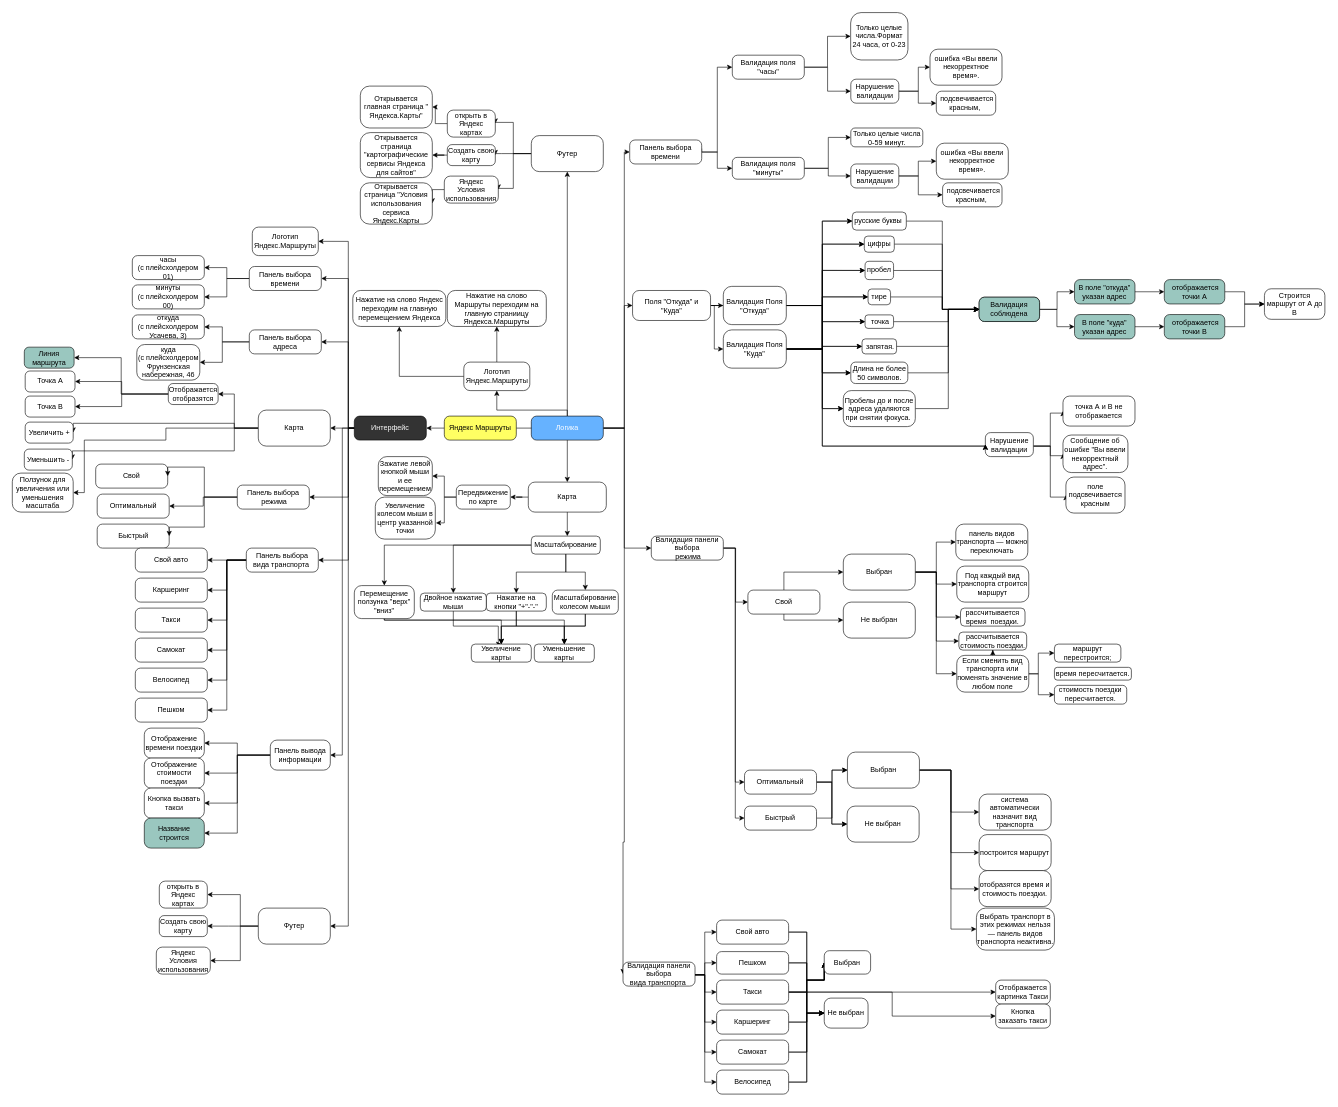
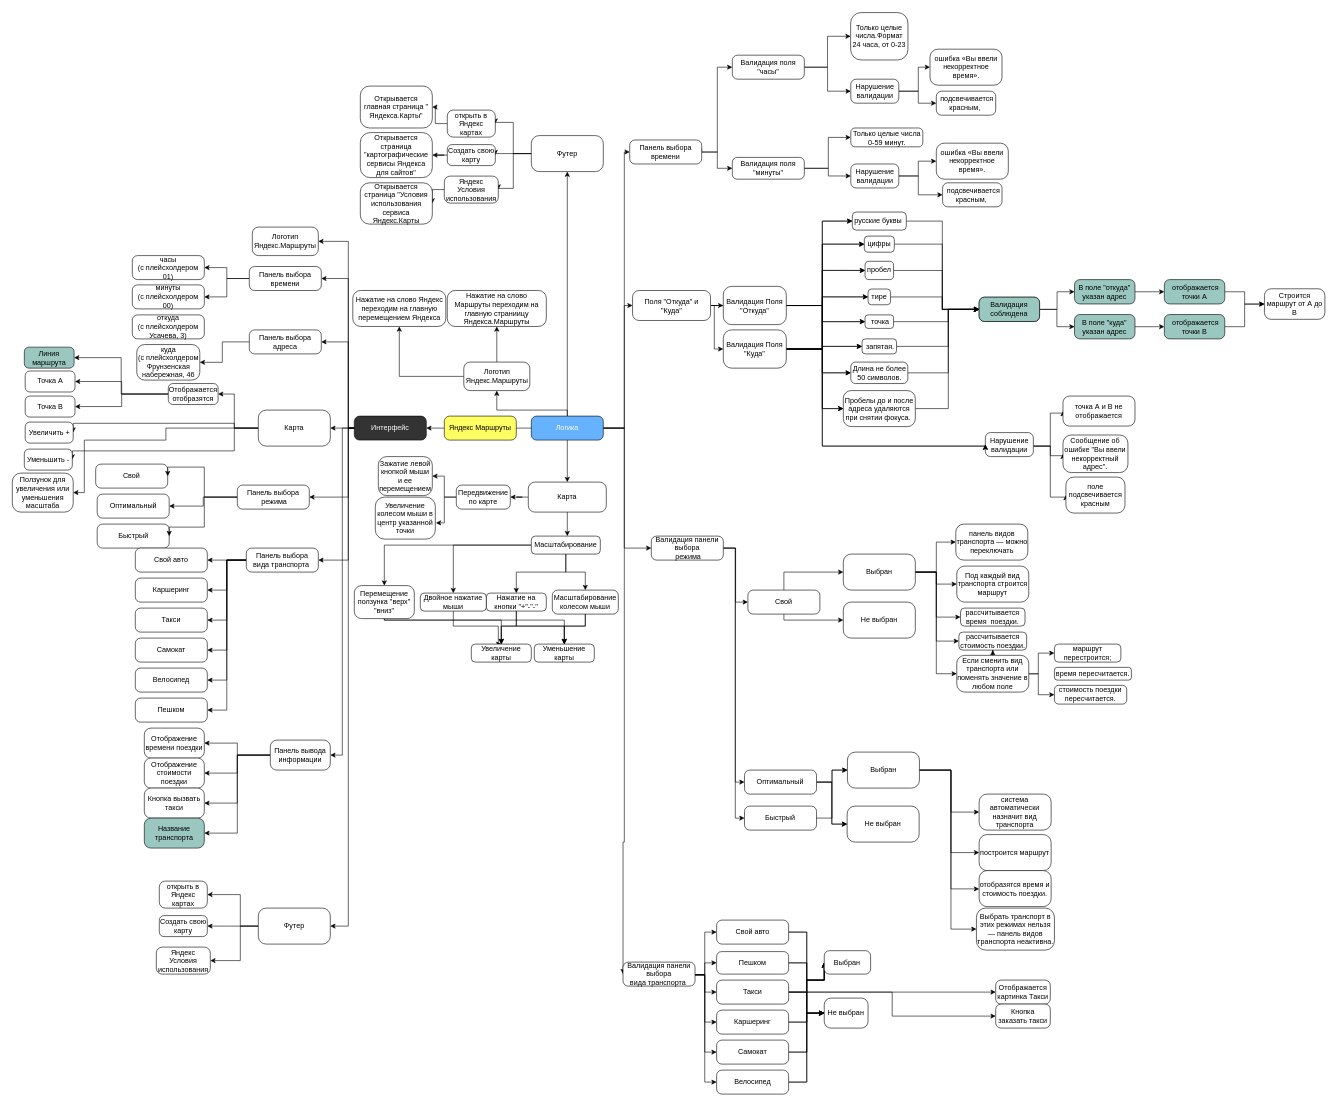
- <mxCell id="20" style="edgeStyle=orthogonalEdgeStyle;rounded=0;orthogonalLoop=1;jettySize=auto;html=1;entryX=1;entryY=0.5;entryDx=0;entryDy=0;" parent="1" source="22" target="38" edge="1"><mxGeometry relative="1" as="geometry"><Array as="points"><mxPoint x="370" y="569" /><mxPoint x="370" y="544" /></Array></mxGeometry></mxCell>
- <mxCell id="266" value="Название строится" style="whiteSpace=wrap;html=1;rounded=1;arcSize=22;fillColor=#9AC7BF;" parent="1" vertex="1"><mxGeometry x="240" y="1363" width="100" height="50" as="geometry" /></mxCell>
+ <mxCell id="266" value="Название транспорта" style="whiteSpace=wrap;html=1;rounded=1;arcSize=22;fillColor=#9AC7BF;" parent="1" vertex="1"><mxGeometry x="240" y="1363" width="100" height="50" as="geometry" /></mxCell>
